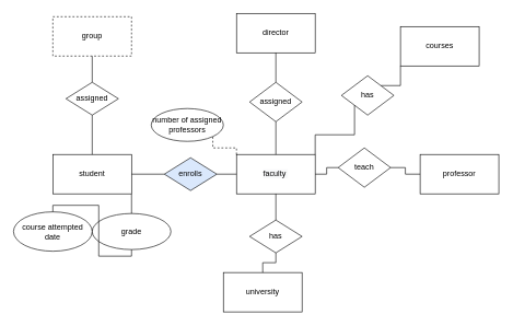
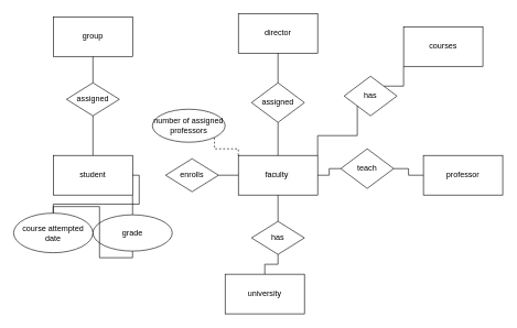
- <mxCell id="6" value="group" style="rounded=0;whiteSpace=wrap;html=1;dashed=1;" vertex="1" parent="1"><mxGeometry x="80" y="25" width="120" height="60" as="geometry" /></mxCell>
+ <mxCell id="6" value="group" style="rounded=0;whiteSpace=wrap;html=1;" vertex="1" parent="1"><mxGeometry x="80" y="25" width="120" height="60" as="geometry" /></mxCell>
- <mxCell id="11" value="" style="endArrow=none;html=1;rounded=0;edgeStyle=orthogonalEdgeStyle;exitX=1;exitY=0.5;exitDx=0;exitDy=0;entryX=0;entryY=0.5;entryDx=0;entryDy=0;" edge="1" parent="1" source="4" target="10"><mxGeometry width="50" height="50" relative="1" as="geometry"><mxPoint x="250" y="285" as="sourcePoint" /><mxPoint x="300" y="235" as="targetPoint" /></mxGeometry></mxCell>
+ <mxCell id="11" value="" style="endArrow=none;html=1;rounded=0;edgeStyle=orthogonalEdgeStyle;exitX=1;exitY=0.5;exitDx=0;exitDy=0;" edge="1" parent="1" source="4" target="30"><mxGeometry width="50" height="50" relative="1" as="geometry"><mxPoint x="250" y="285" as="sourcePoint" /><mxPoint x="300" y="235" as="targetPoint" /></mxGeometry></mxCell>
- <mxCell id="10" value="enrolls" style="rhombus;whiteSpace=wrap;html=1;fillColor=#dae8fc;" vertex="1" parent="1"><mxGeometry x="250" y="240" width="80" height="50" as="geometry" /></mxCell>
+ <mxCell id="10" value="enrolls" style="rhombus;whiteSpace=wrap;html=1;" vertex="1" parent="1"><mxGeometry x="250" y="240" width="80" height="50" as="geometry" /></mxCell>
